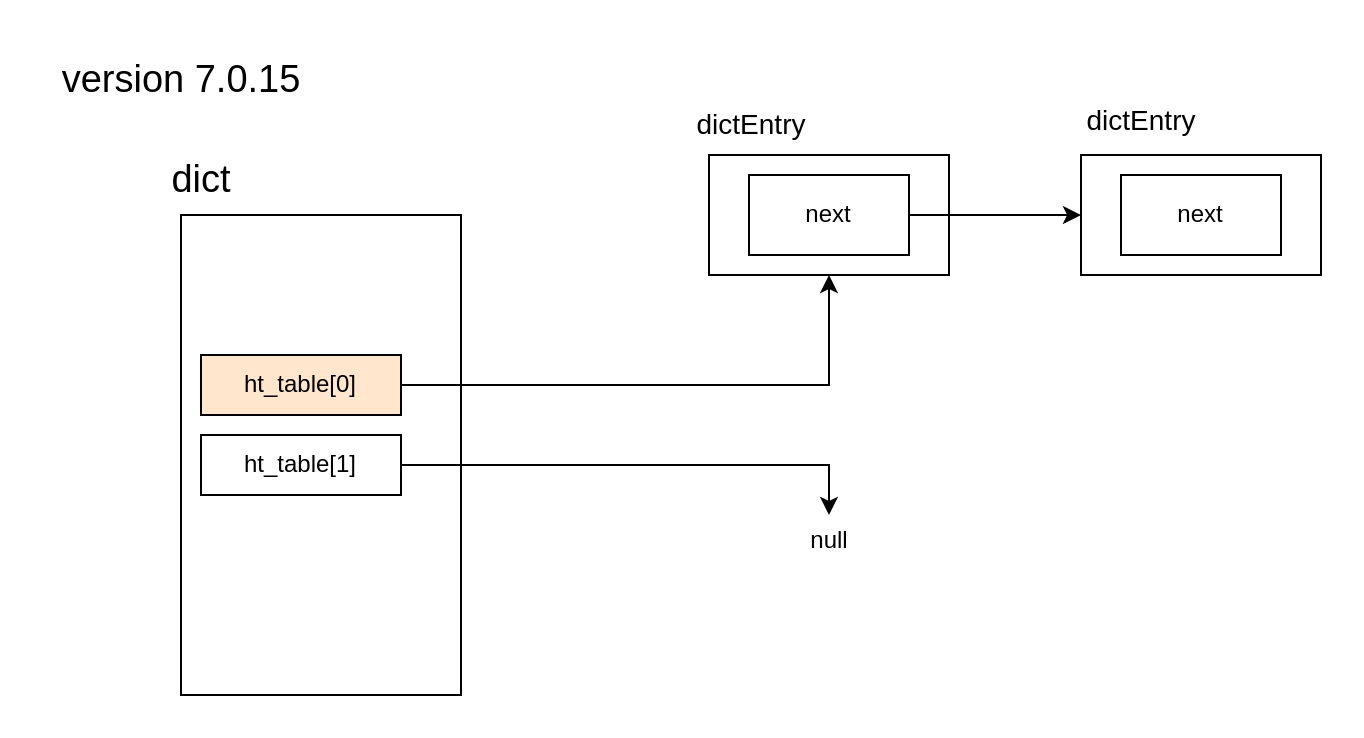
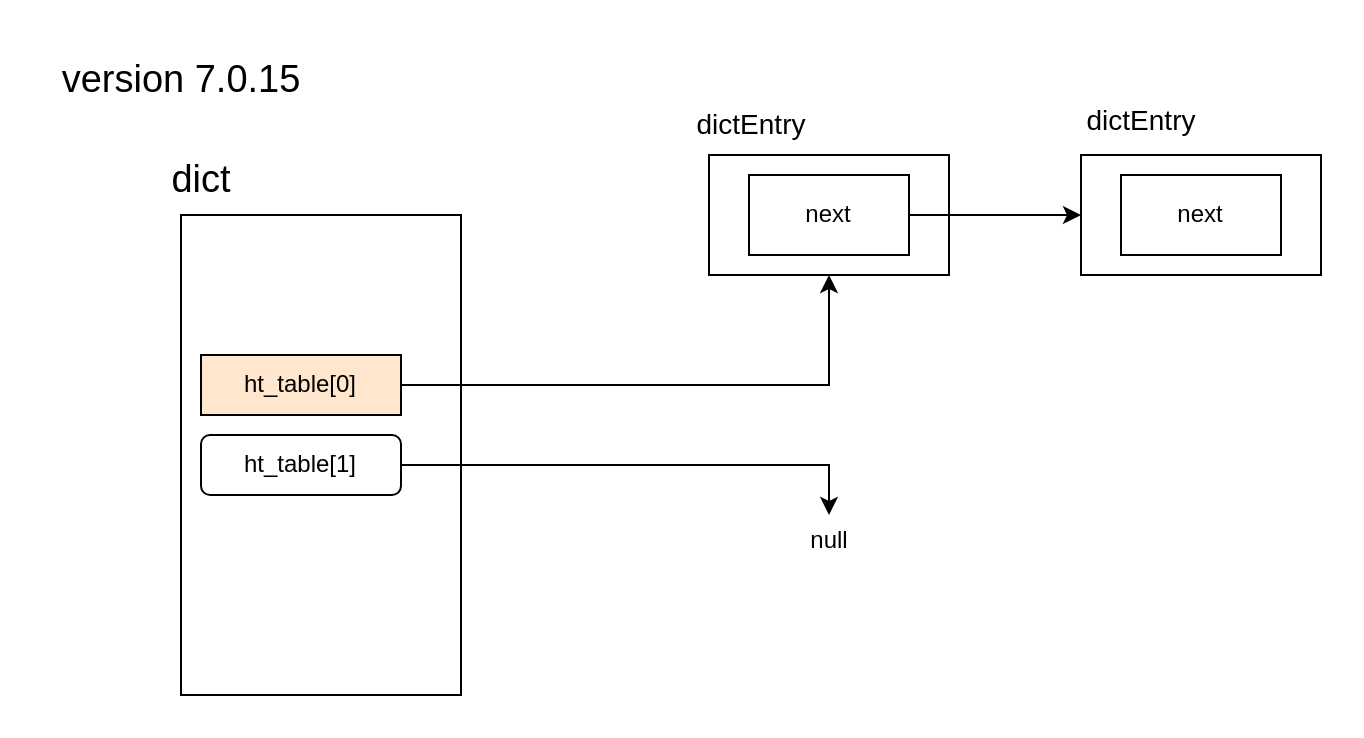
- <mxCell id="15" value="ht_table[1]" style="rounded=0;whiteSpace=wrap;html=1;" vertex="1" parent="1"><mxGeometry x="100" y="217" width="100" height="30" as="geometry" /></mxCell>
+ <mxCell id="15" value="ht_table[1]" style="whiteSpace=wrap;html=1;rounded=1;" vertex="1" parent="1"><mxGeometry x="100" y="217" width="100" height="30" as="geometry" /></mxCell>
